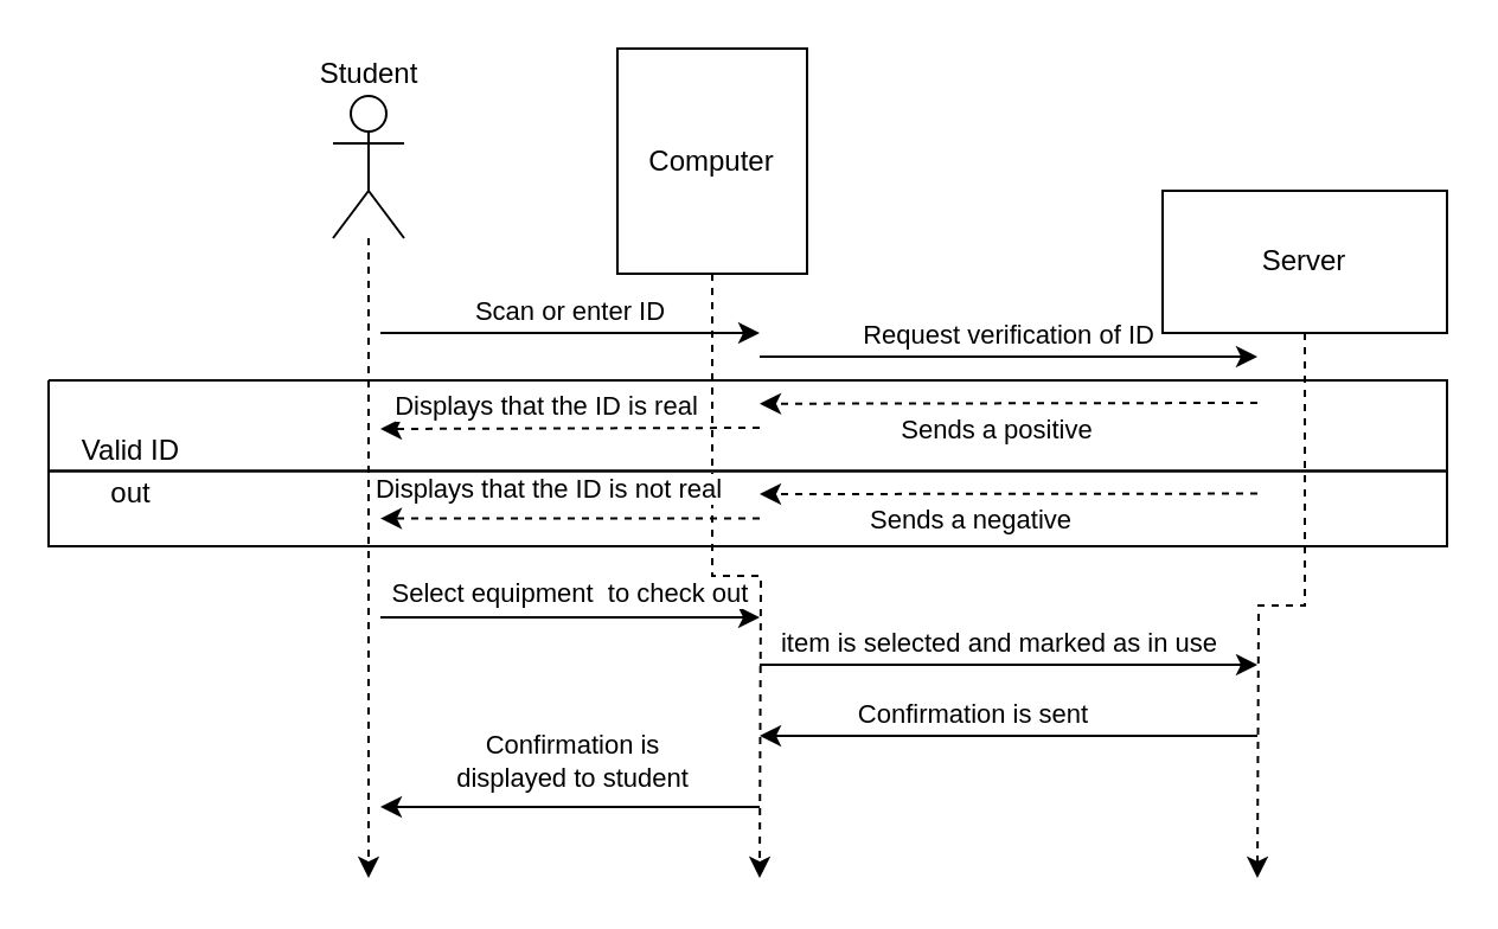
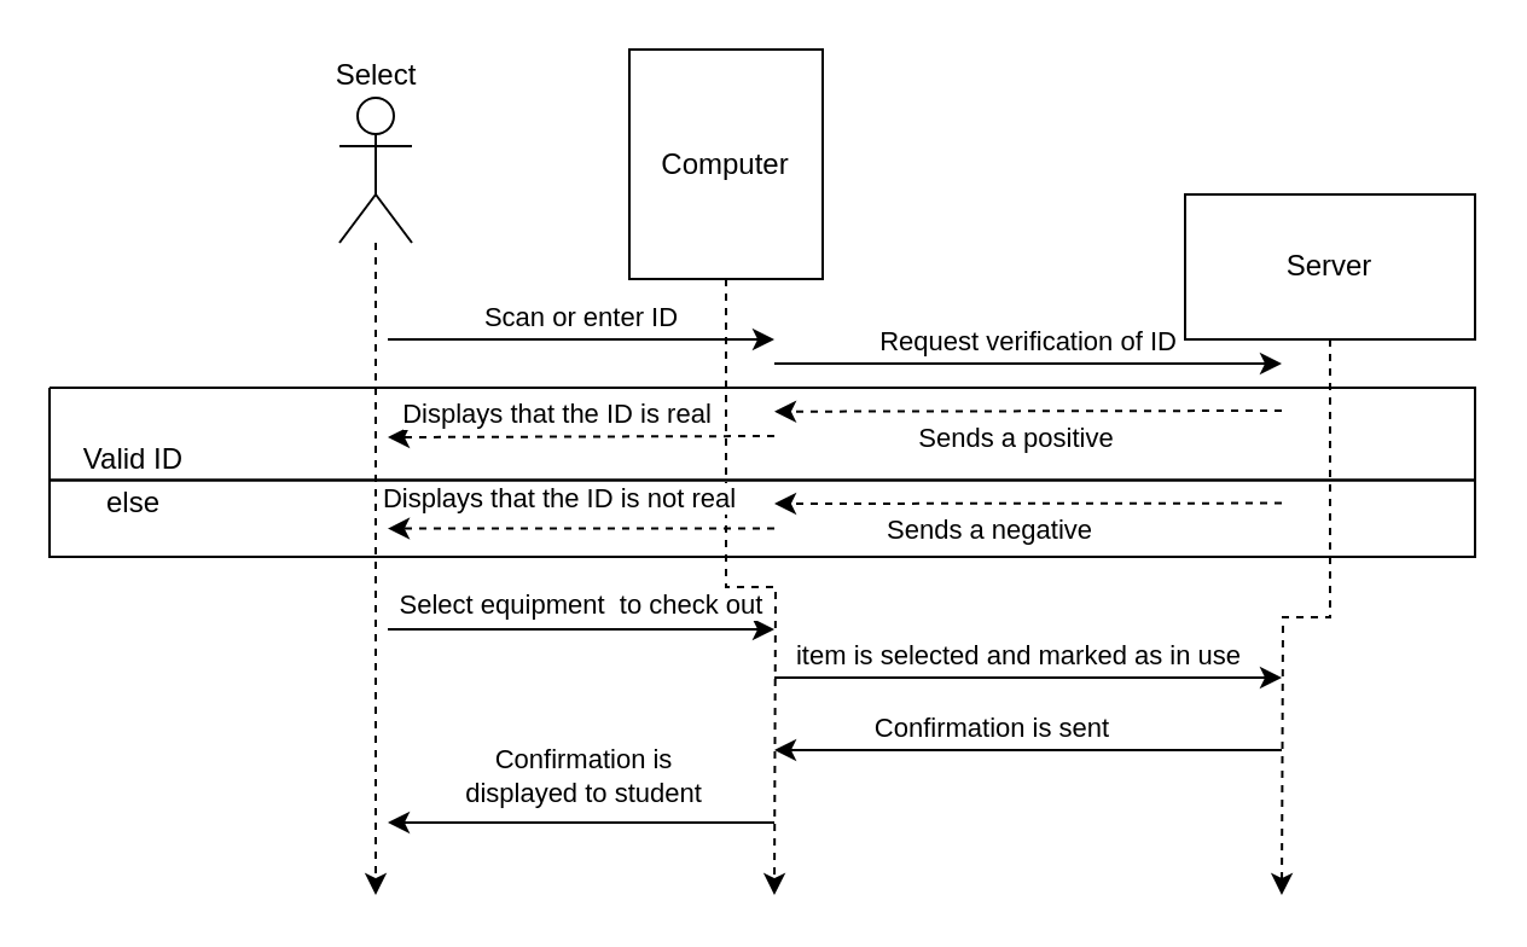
- <mxCell id="3" value="Student" style="shape=umlActor;verticalLabelPosition=top;verticalAlign=bottom;html=1;outlineConnect=0;labelPosition=center;align=center;" parent="1" vertex="1"><mxGeometry x="140" y="40" width="30" height="60" as="geometry" /></mxCell>
+ <mxCell id="3" value="Select" style="shape=umlActor;verticalLabelPosition=top;verticalAlign=bottom;html=1;outlineConnect=0;labelPosition=center;align=center;" parent="1" vertex="1"><mxGeometry x="140" y="40" width="30" height="60" as="geometry" /></mxCell>
- <mxCell id="16" value="out" style="text;html=1;strokeColor=none;fillColor=none;align=center;verticalAlign=middle;whiteSpace=wrap;rounded=0;" parent="15" vertex="1"><mxGeometry x="15" y="-2.132e-14" width="40" height="20" as="geometry" /></mxCell>
+ <mxCell id="16" value="else" style="text;html=1;strokeColor=none;fillColor=none;align=center;verticalAlign=middle;whiteSpace=wrap;rounded=0;" parent="15" vertex="1"><mxGeometry x="15" y="-2.132e-14" width="40" height="20" as="geometry" /></mxCell>
